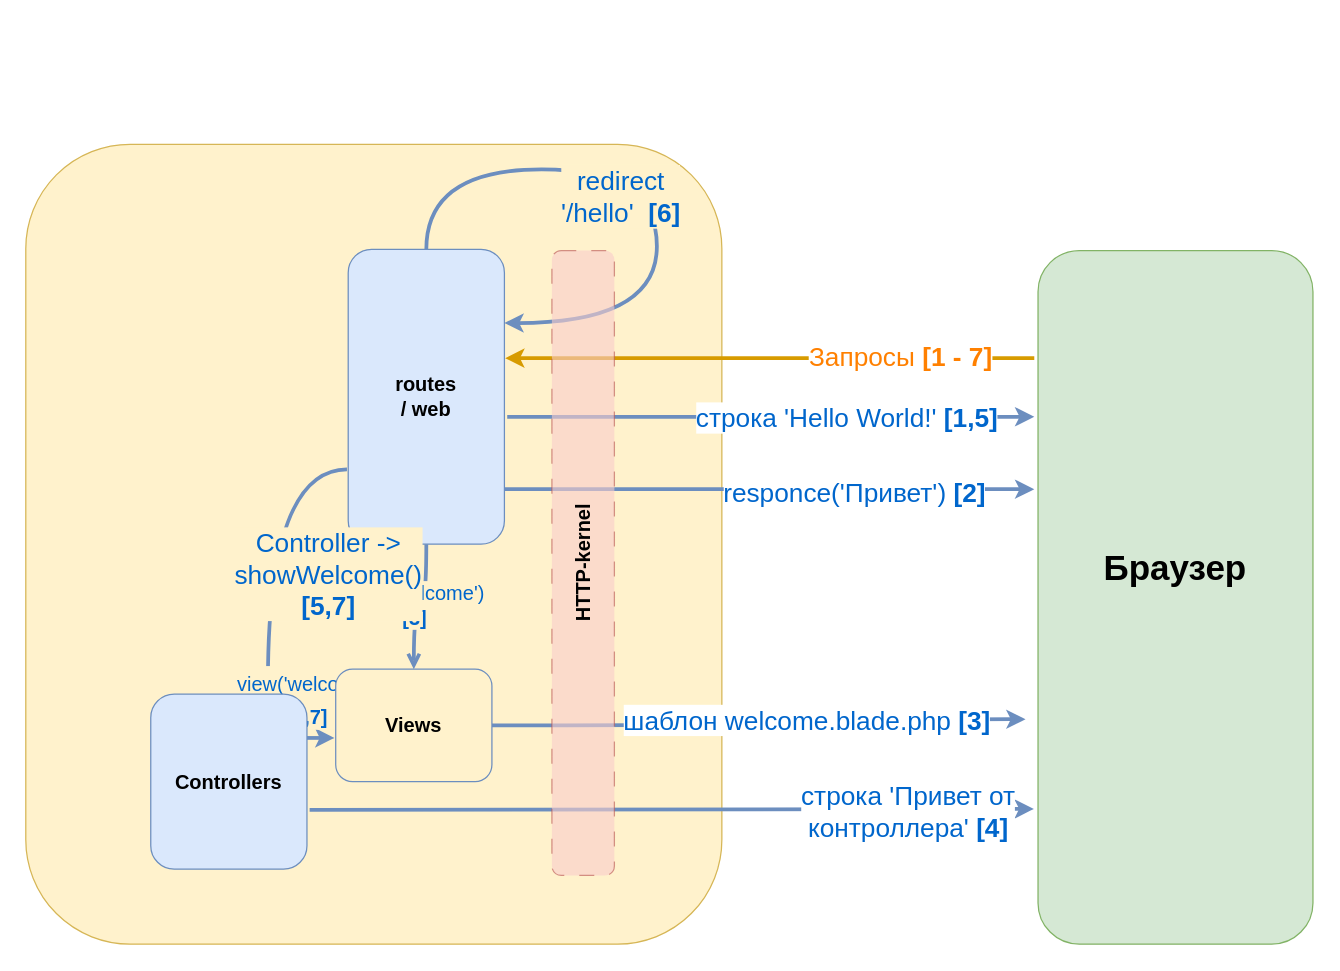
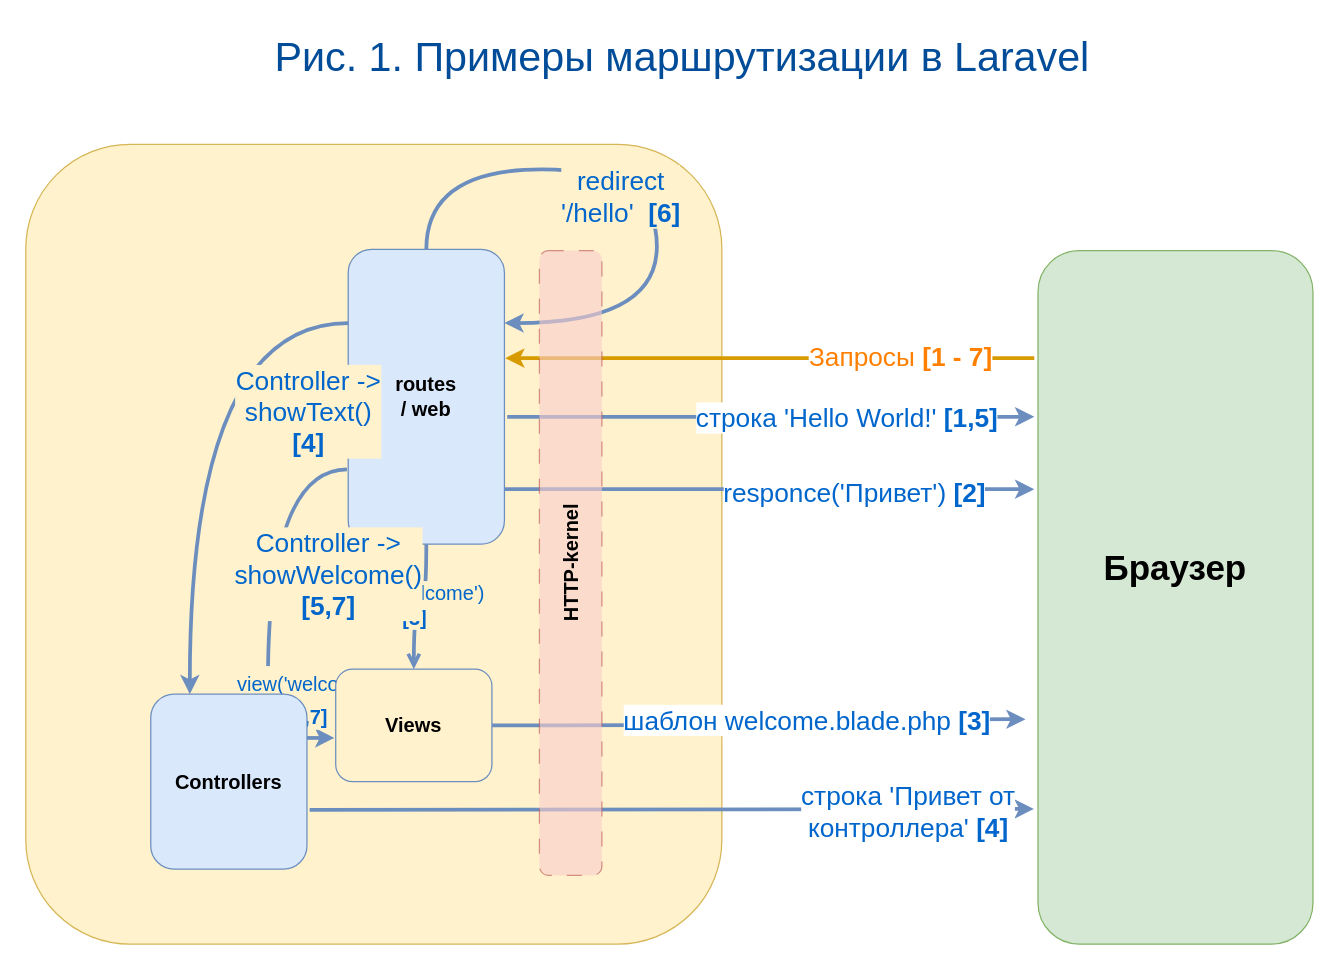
+ <mxCell id="21" value="&lt;font style=&quot;font-size: 33px;&quot;&gt;Рис. 1. Примеры маршрутизации в Laravel&lt;/font&gt;" style="text;html=1;align=center;verticalAlign=middle;resizable=0;points=[];autosize=1;strokeColor=none;fillColor=none;fontColor=#004C99;" vertex="1" parent="1"><mxGeometry x="205" y="20" width="680" height="50" as="geometry" /></mxCell>
+ <mxCell id="24" style="edgeStyle=orthogonalEdgeStyle;rounded=0;orthogonalLoop=1;jettySize=auto;html=1;curved=1;strokeWidth=3;fillColor=#dae8fc;strokeColor=#6c8ebf;exitX=0;exitY=0.25;exitDx=0;exitDy=0;entryX=0.25;entryY=0;entryDx=0;entryDy=0;" parent="1" source="7" target="28" edge="1"><mxGeometry relative="1" as="geometry"><mxPoint x="213" y="380" as="sourcePoint" /><mxPoint x="213" y="520" as="targetPoint" /></mxGeometry></mxCell>
+ <mxCell id="25" value="Controller -&amp;gt;&lt;br&gt;showText()&lt;br&gt;&lt;b&gt;[4]&lt;/b&gt;" style="edgeLabel;html=1;align=center;verticalAlign=middle;resizable=0;points=[];fontSize=21;fontColor=#0066CC;labelBackgroundColor=#FFF2CC;" parent="24" vertex="1" connectable="0"><mxGeometry x="0.107" y="-2" relative="1" as="geometry"><mxPoint x="96" y="-38" as="offset" /></mxGeometry></mxCell>
- <mxCell id="20" value="HTTP-kernel" style="rounded=1;whiteSpace=wrap;html=1;horizontal=0;fontStyle=1;fontSize=16;fillColor=#f8cecc;strokeColor=#b85450;dashed=1;dashPattern=12 12;opacity=60;" vertex="1" parent="1"><mxGeometry x="441" y="200" width="50" height="500" as="geometry" /></mxCell>
+ <mxCell id="20" value="HTTP-kernel" style="rounded=1;whiteSpace=wrap;html=1;horizontal=0;fontStyle=1;fontSize=16;fillColor=#f8cecc;strokeColor=#b85450;dashed=1;dashPattern=12 12;opacity=60;" vertex="1" parent="1"><mxGeometry x="431" y="200" width="50" height="500" as="geometry" /></mxCell>
